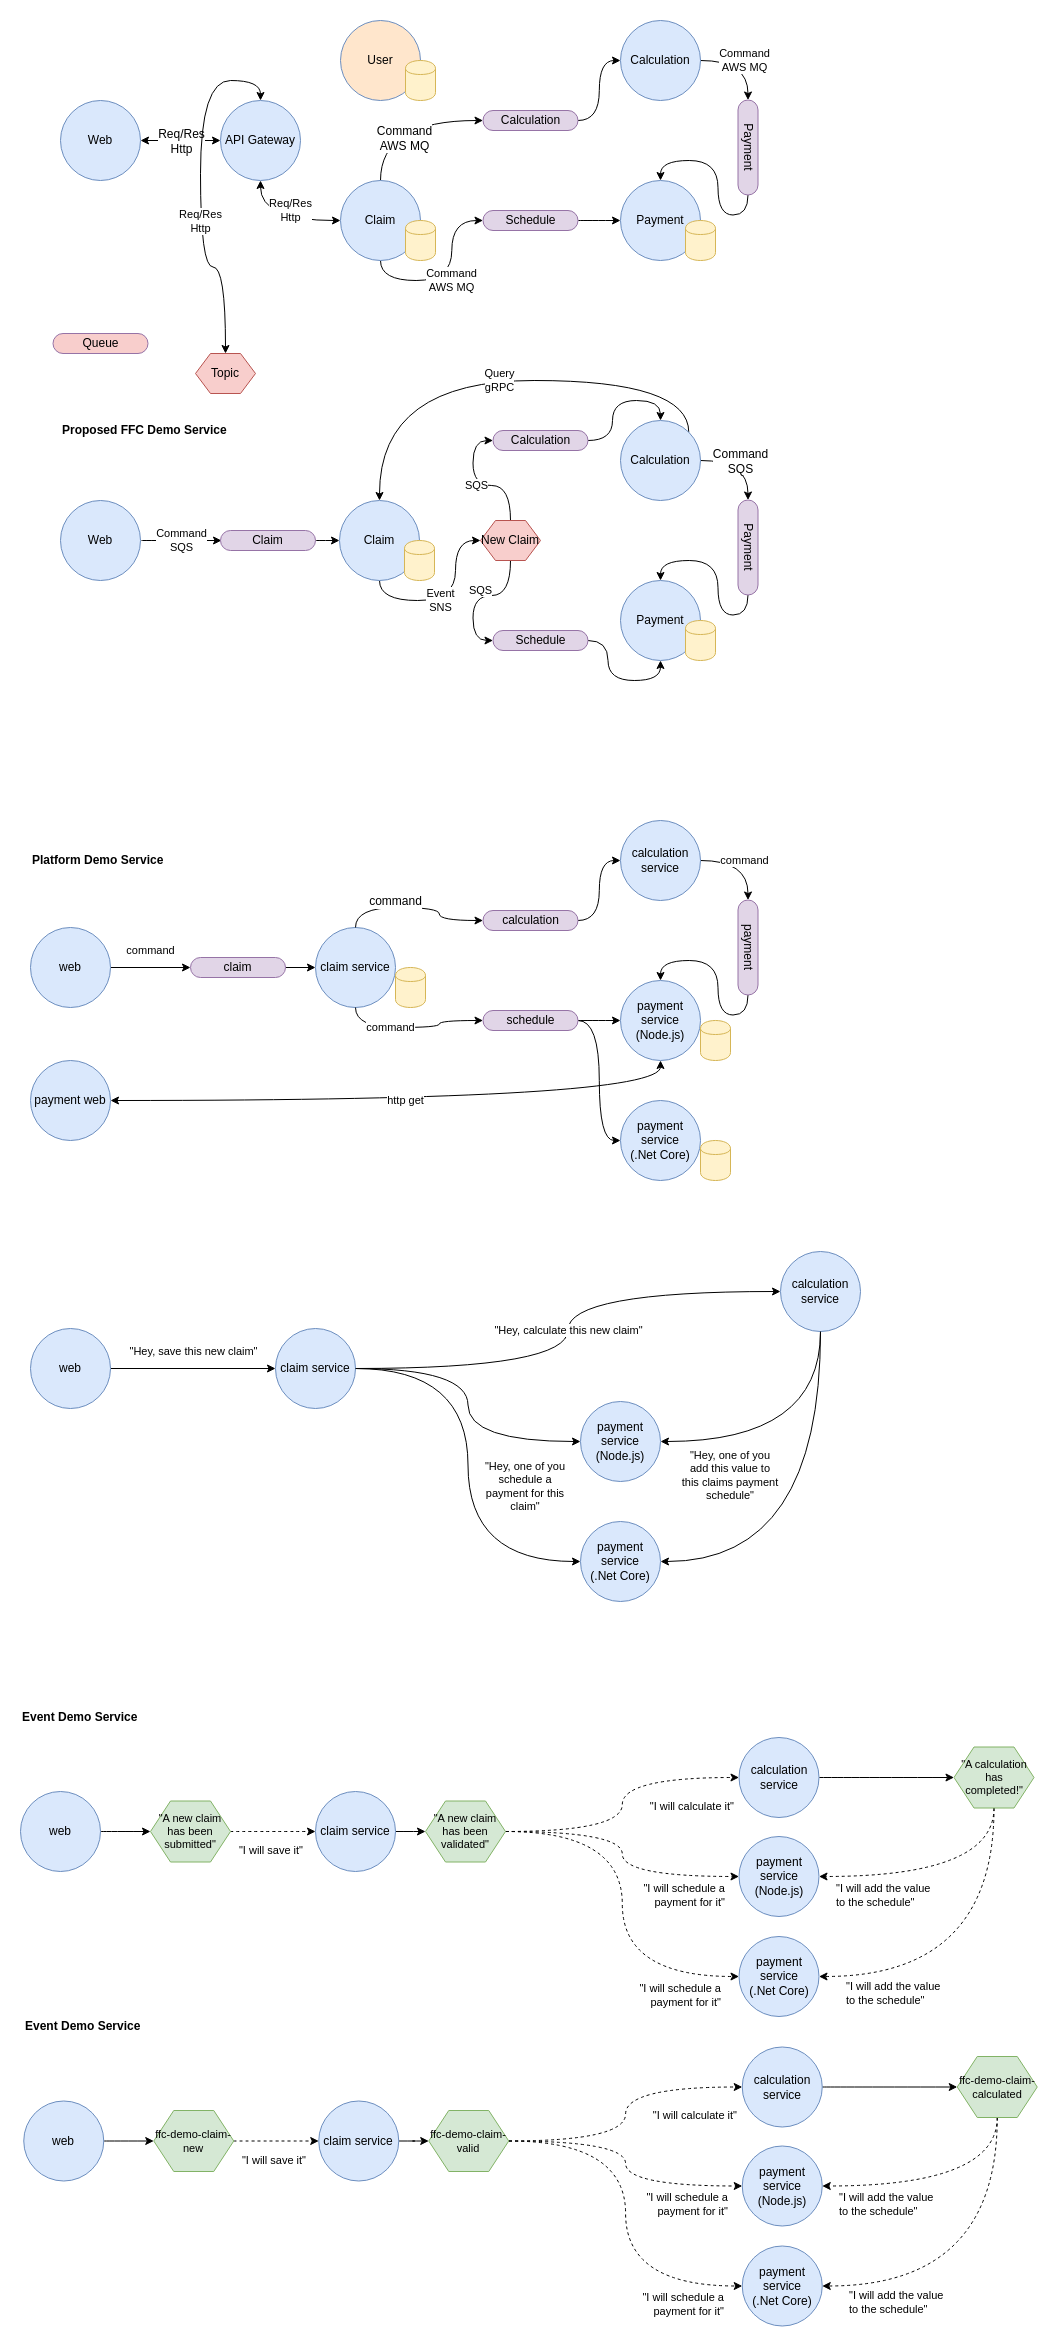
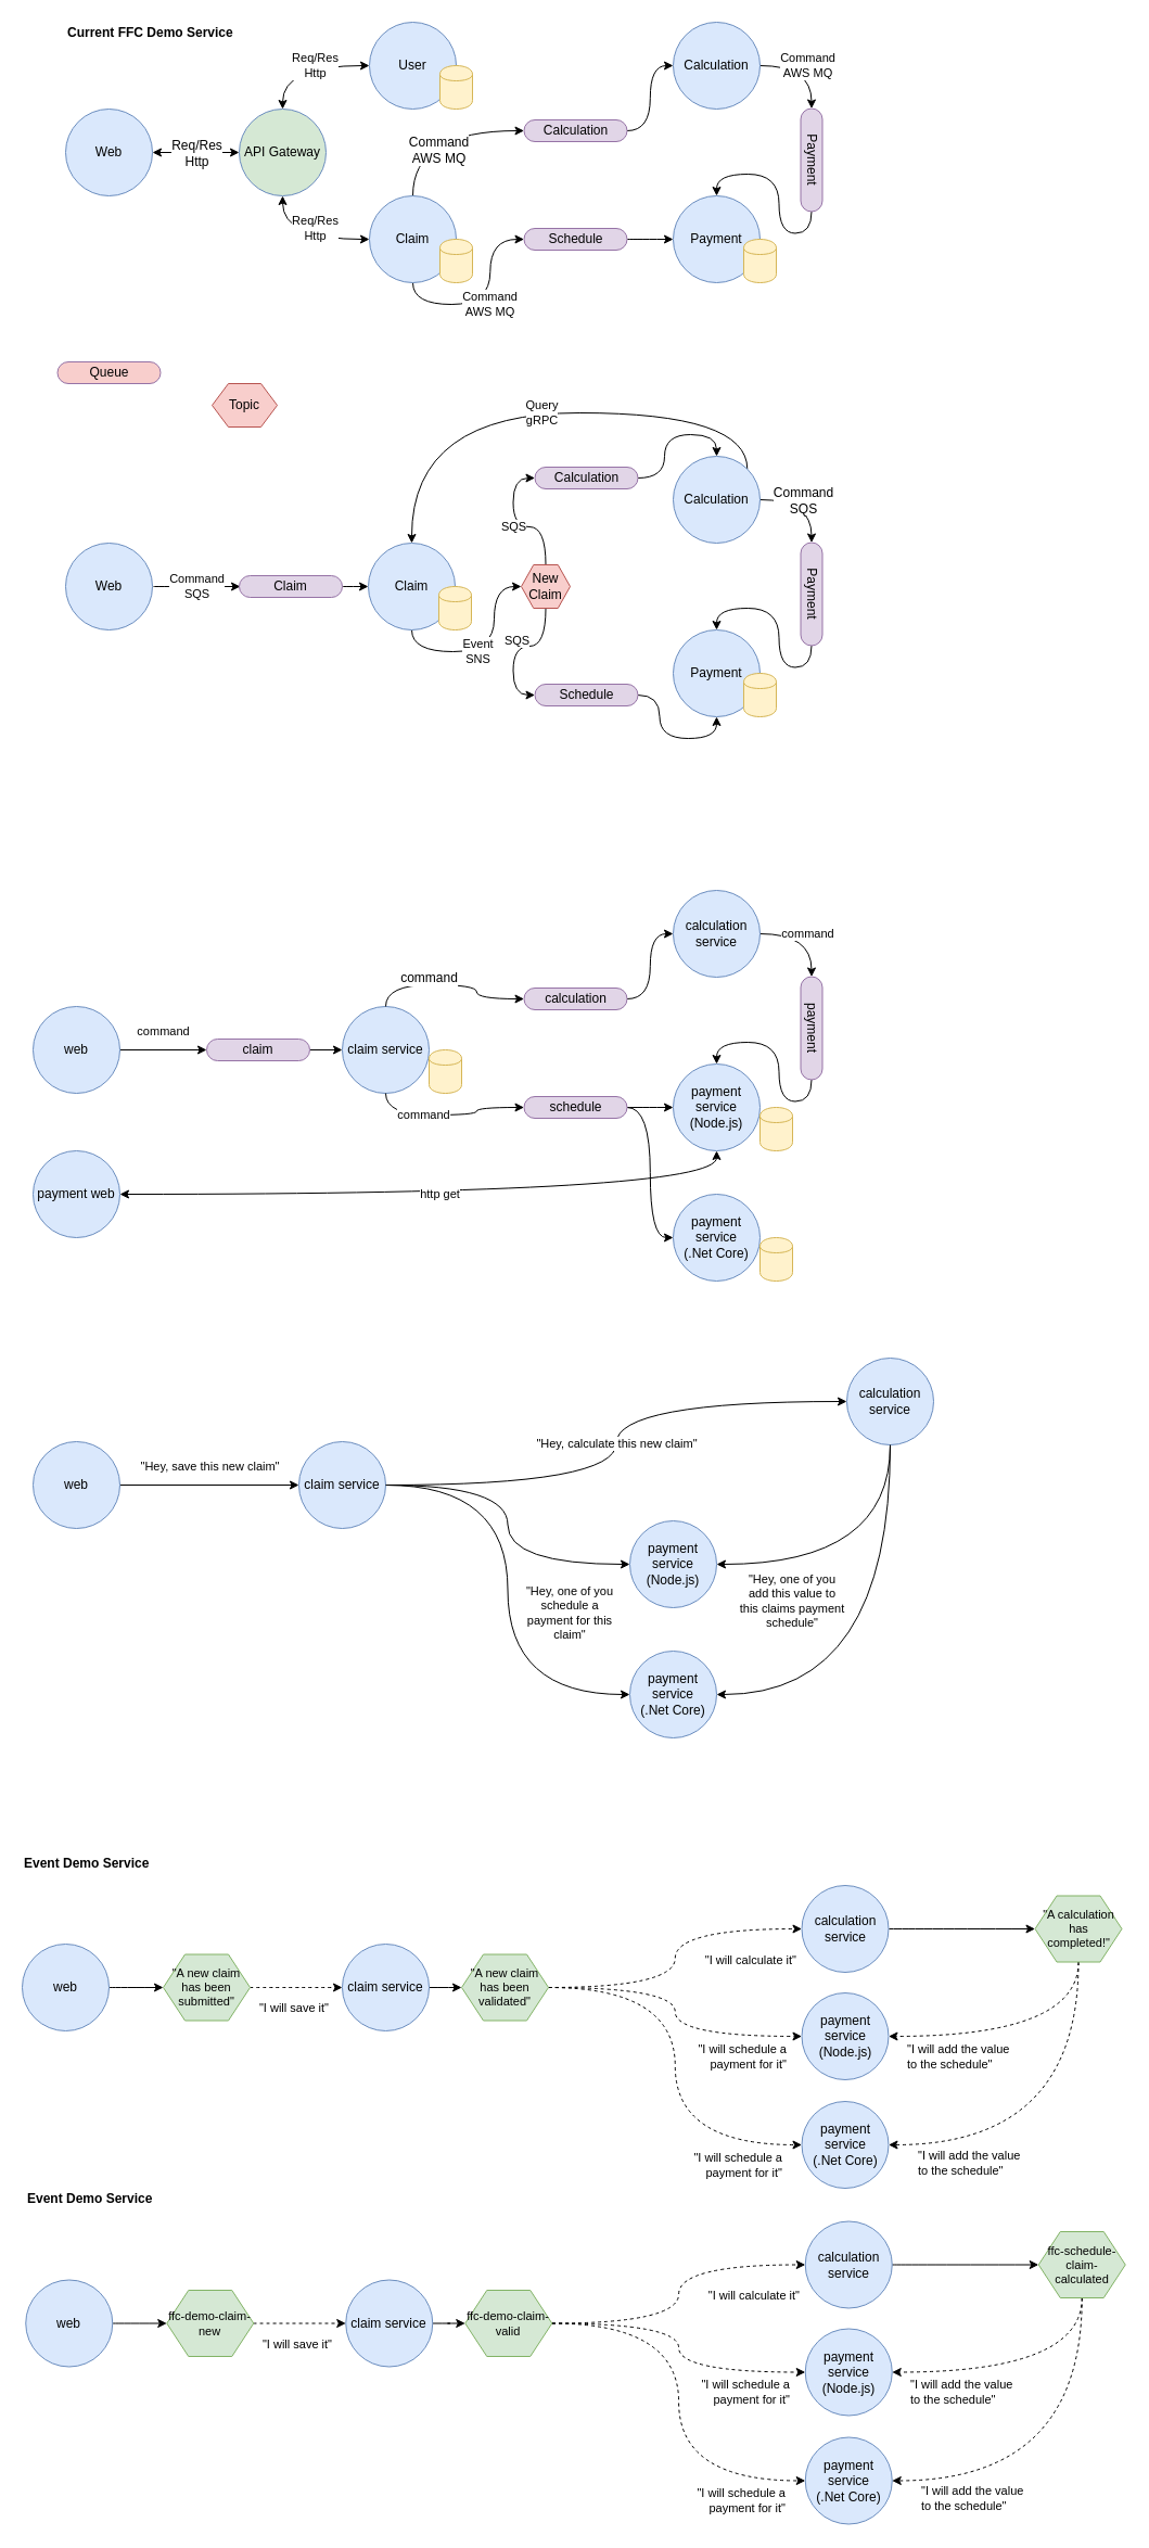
+ <mxCell id="26" value="Current FFC Demo Service" style="text;html=1;strokeColor=none;fillColor=none;align=left;verticalAlign=middle;whiteSpace=wrap;rounded=0;fontStyle=1" parent="1" vertex="1"><mxGeometry x="60" y="20" width="200" height="20" as="geometry" /></mxCell>
- <mxCell id="13" value="User" style="ellipse;whiteSpace=wrap;html=1;aspect=fixed;fillColor=#ffe6cc;strokeColor=#6c8ebf;" parent="1" vertex="1"><mxGeometry x="340" y="20" width="80" height="80" as="geometry" /></mxCell>
+ <mxCell id="13" value="User" style="ellipse;whiteSpace=wrap;html=1;aspect=fixed;fillColor=#dae8fc;strokeColor=#6c8ebf;" parent="1" vertex="1"><mxGeometry x="340" y="20" width="80" height="80" as="geometry" /></mxCell>
- <mxCell id="5" value="API Gateway" style="ellipse;whiteSpace=wrap;html=1;aspect=fixed;fillColor=#dae8fc;strokeColor=#6c8ebf;" parent="1" vertex="1"><mxGeometry x="220" y="100" width="80" height="80" as="geometry" /></mxCell>
+ <mxCell id="5" value="API Gateway" style="ellipse;whiteSpace=wrap;html=1;aspect=fixed;fillColor=#d5e8d4;strokeColor=#6c8ebf;" parent="1" vertex="1"><mxGeometry x="220" y="100" width="80" height="80" as="geometry" /></mxCell>
- <mxCell id="21" value="Req/Res&lt;br&gt;Http" style="edgeStyle=orthogonalEdgeStyle;rounded=0;orthogonalLoop=1;jettySize=auto;html=1;exitX=0.5;exitY=0;exitDx=0;exitDy=0;jumpStyle=none;curved=1;startArrow=classic;startFill=1;" parent="1" source="5" target="49" edge="1"><mxGeometry x="0.167" relative="1" as="geometry"><mxPoint as="offset" /></mxGeometry></mxCell>
+ <mxCell id="21" value="Req/Res&lt;br&gt;Http" style="edgeStyle=orthogonalEdgeStyle;rounded=0;orthogonalLoop=1;jettySize=auto;html=1;exitX=0.5;exitY=0;exitDx=0;exitDy=0;entryX=0;entryY=0.5;entryDx=0;entryDy=0;jumpStyle=none;curved=1;startArrow=classic;startFill=1;" parent="1" source="5" target="13" edge="1"><mxGeometry x="0.167" relative="1" as="geometry"><mxPoint as="offset" /></mxGeometry></mxCell>
- <mxCell id="44" value="Proposed FFC Demo Service" style="text;html=1;strokeColor=none;fillColor=none;align=left;verticalAlign=middle;whiteSpace=wrap;rounded=0;fontStyle=1" parent="1" vertex="1"><mxGeometry x="60" y="420" width="200" height="20" as="geometry" /></mxCell>
- <mxCell id="48" value="New Claim" style="shape=hexagon;perimeter=hexagonPerimeter2;whiteSpace=wrap;html=1;fillColor=#f8cecc;strokeColor=#b85450;" parent="1" vertex="1"><mxGeometry x="480" y="520" width="60" height="40" as="geometry" /></mxCell>
+ <mxCell id="48" value="New Claim" style="shape=hexagon;perimeter=hexagonPerimeter2;whiteSpace=wrap;html=1;fillColor=#f8cecc;strokeColor=#b85450;" parent="1" vertex="1"><mxGeometry x="480" y="520" width="45" height="40" as="geometry" /></mxCell>
- <mxCell id="69" value="Platform Demo Service" style="text;html=1;strokeColor=none;fillColor=none;align=left;verticalAlign=middle;whiteSpace=wrap;rounded=0;fontStyle=1" parent="1" vertex="1"><mxGeometry x="30" y="850" width="200" height="20" as="geometry" /></mxCell>
- <mxCell id="132" value="ffc-demo-claim-calculated" style="shape=hexagon;perimeter=hexagonPerimeter2;whiteSpace=wrap;html=1;fixedSize=1;fontSize=11;fillColor=#d5e8d4;strokeColor=#82b366;" parent="1" vertex="1"><mxGeometry x="956.75" y="2056" width="80" height="61" as="geometry" /></mxCell>
+ <mxCell id="132" value="ffc-schedule-claim-calculated" style="shape=hexagon;perimeter=hexagonPerimeter2;whiteSpace=wrap;html=1;fixedSize=1;fontSize=11;fillColor=#d5e8d4;strokeColor=#82b366;" parent="1" vertex="1"><mxGeometry x="956.75" y="2056" width="80" height="61" as="geometry" /></mxCell>
